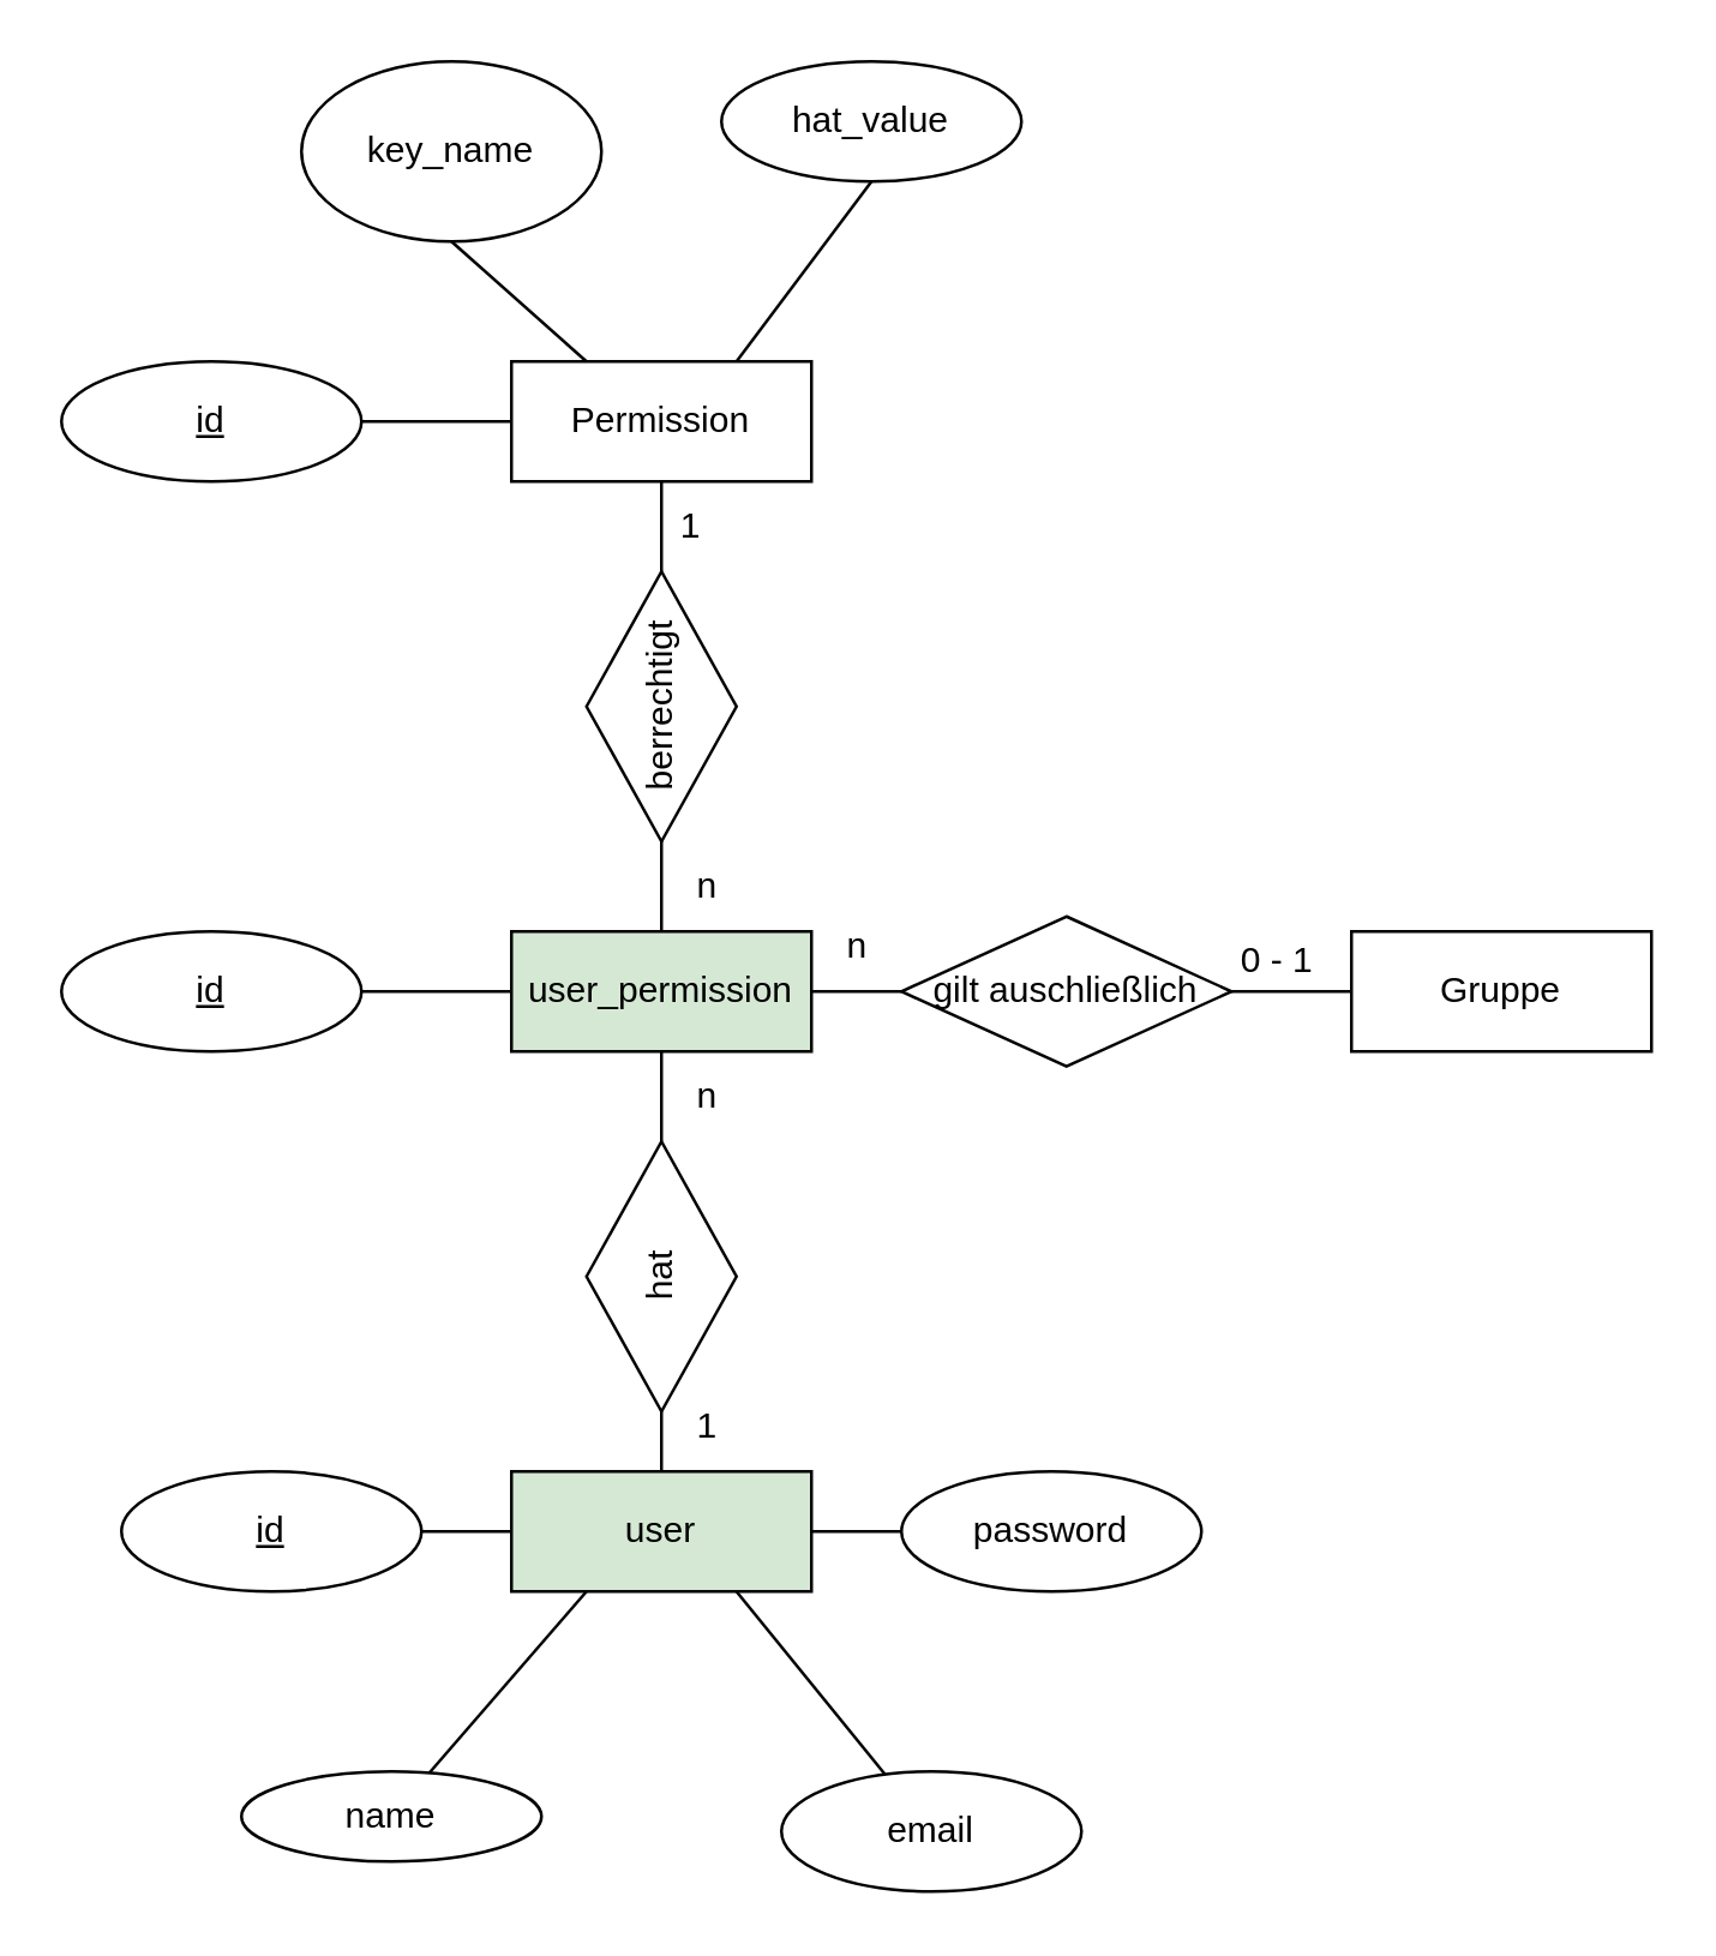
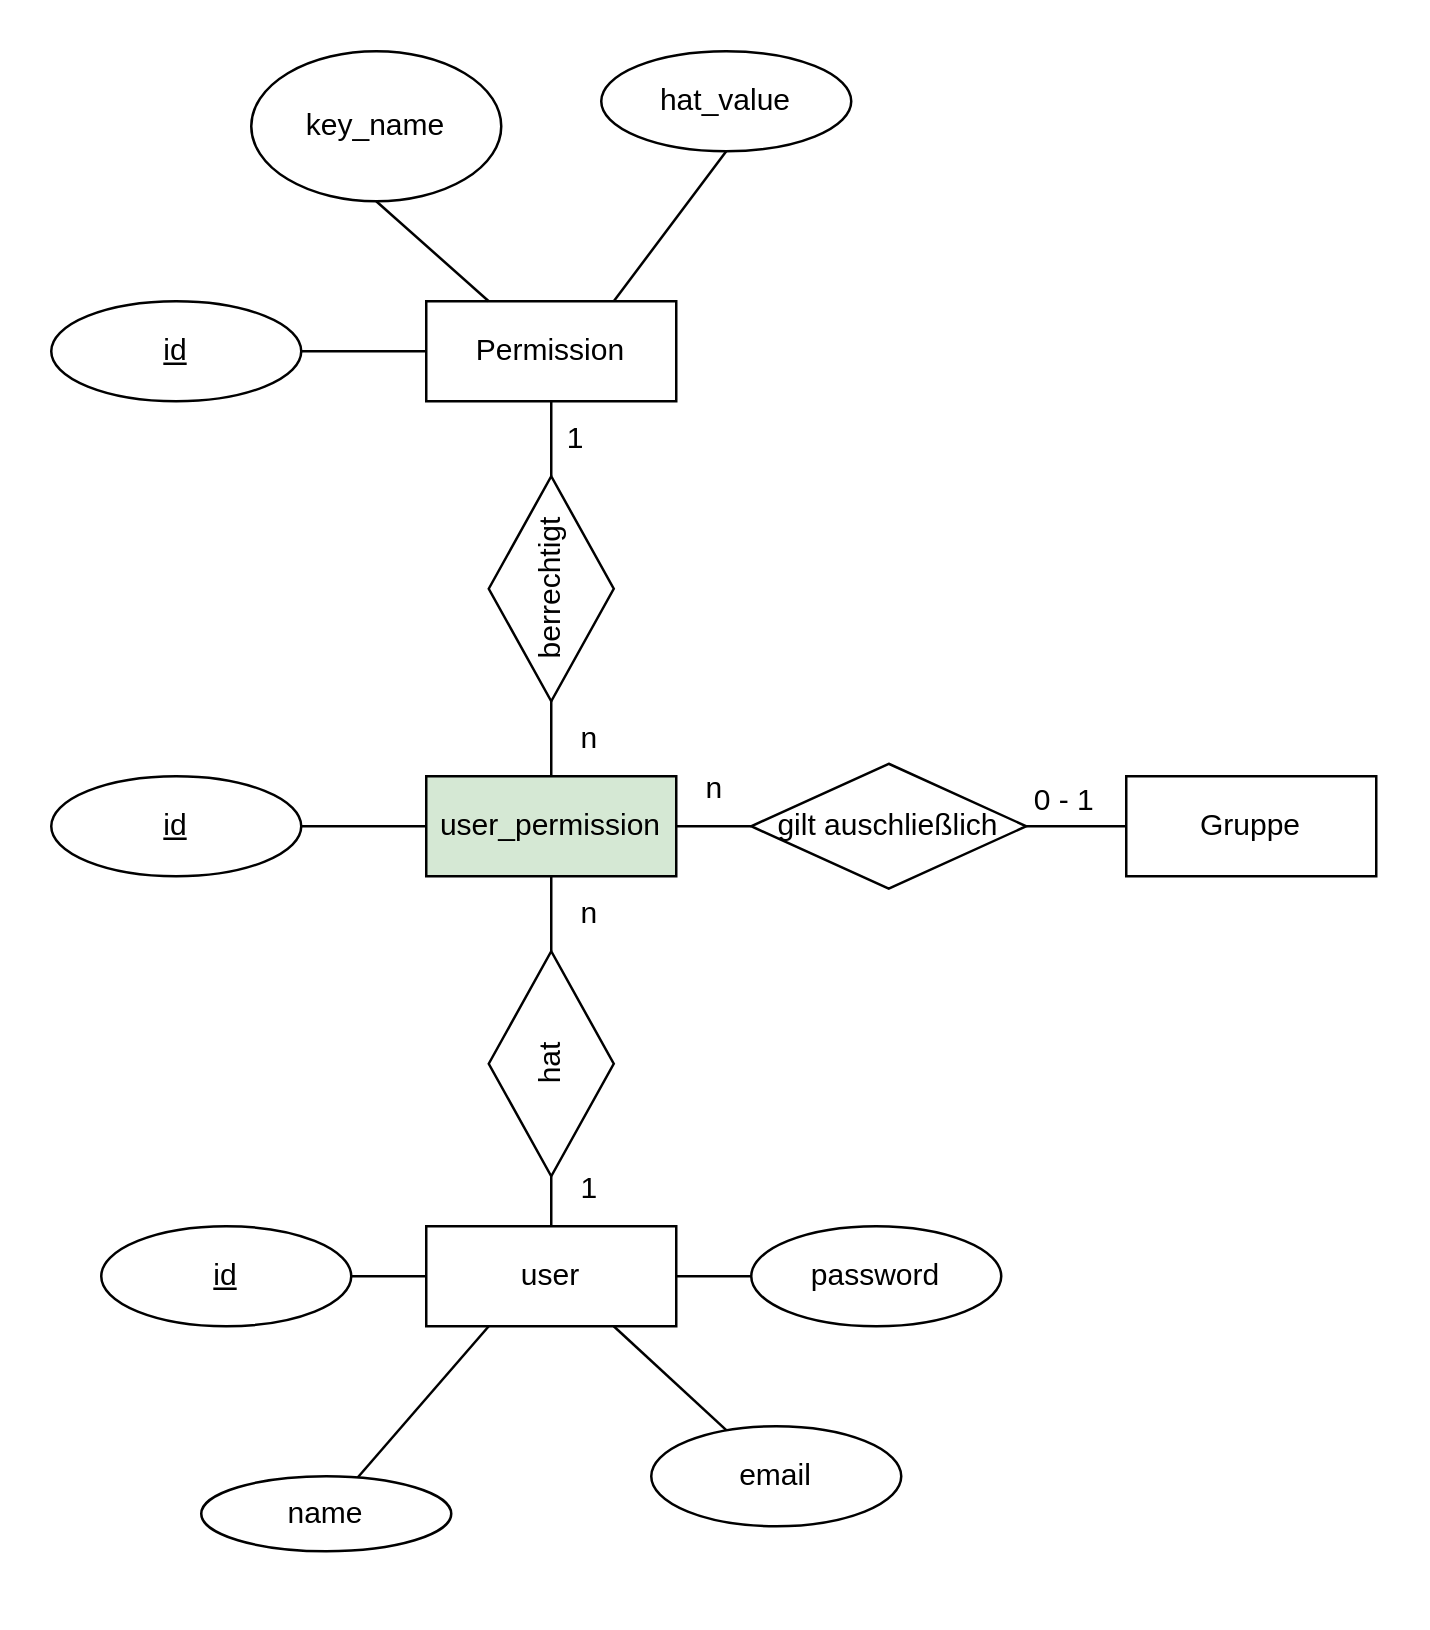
- <mxCell id="11" value="user" style="whiteSpace=wrap;html=1;align=center;fillColor=#d5e8d4;" parent="1" vertex="1"><mxGeometry x="170" y="490" width="100" height="40" as="geometry" /></mxCell>
+ <mxCell id="11" value="user" style="whiteSpace=wrap;html=1;align=center;" parent="1" vertex="1"><mxGeometry x="170" y="490" width="100" height="40" as="geometry" /></mxCell>
- <mxCell id="17" value="email" style="ellipse;whiteSpace=wrap;html=1;align=center;" parent="1" vertex="1"><mxGeometry x="260" y="590" width="100" height="40" as="geometry" /></mxCell>
+ <mxCell id="17" value="email" style="ellipse;whiteSpace=wrap;html=1;align=center;" parent="1" vertex="1"><mxGeometry x="260" y="570" width="100" height="40" as="geometry" /></mxCell>
